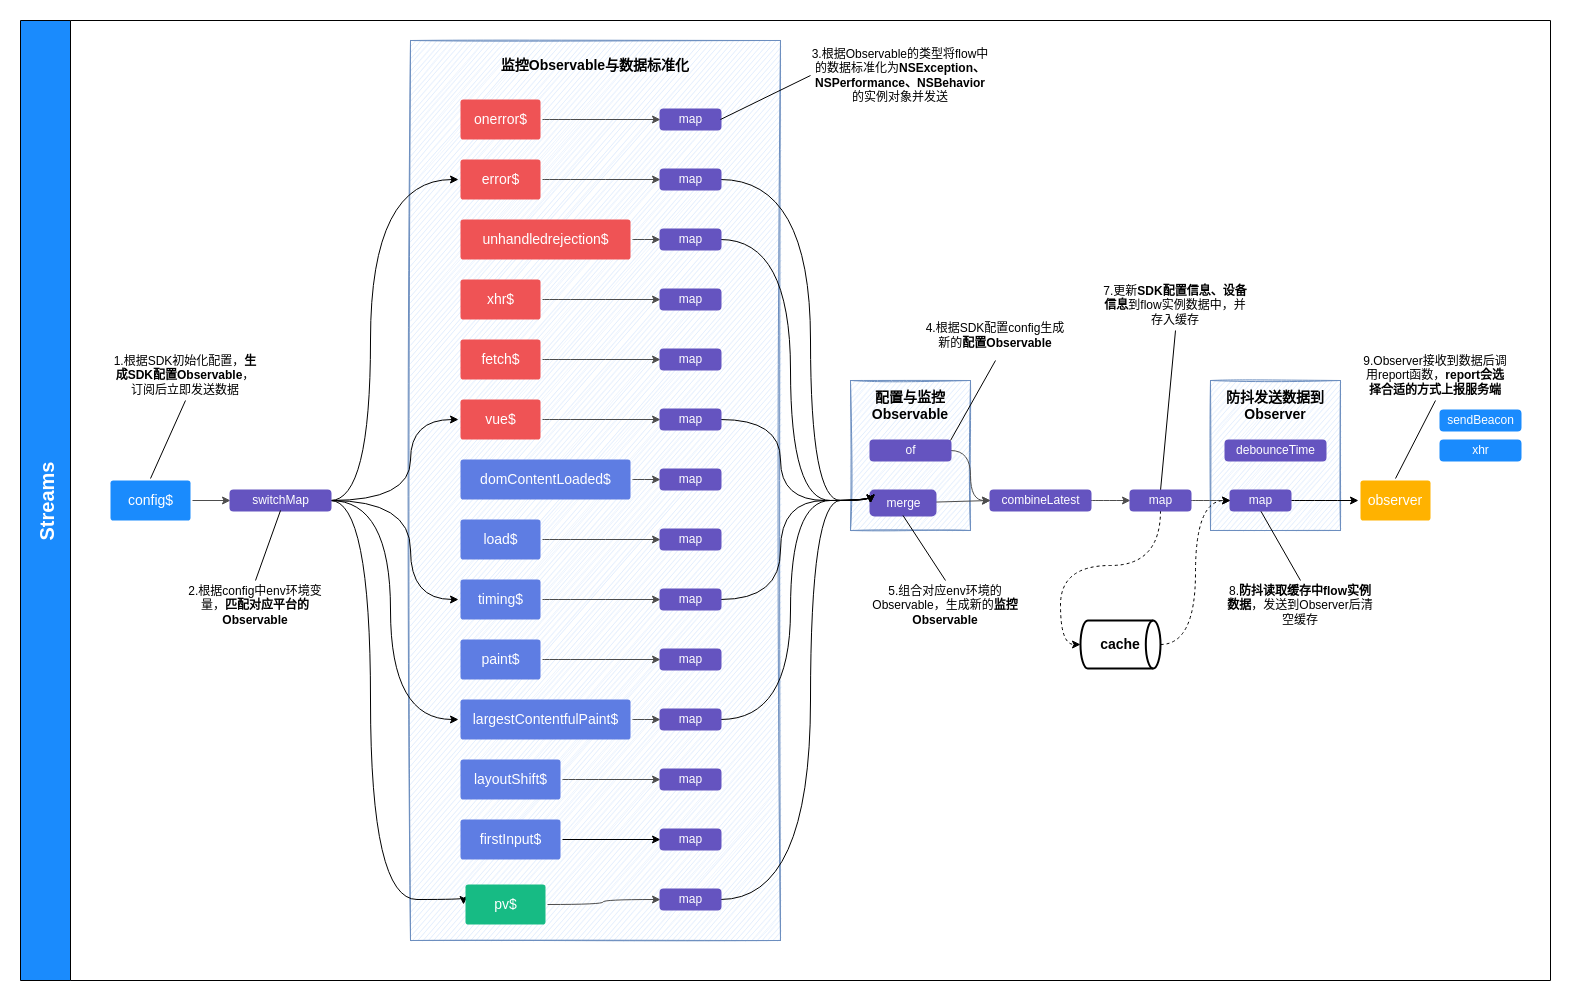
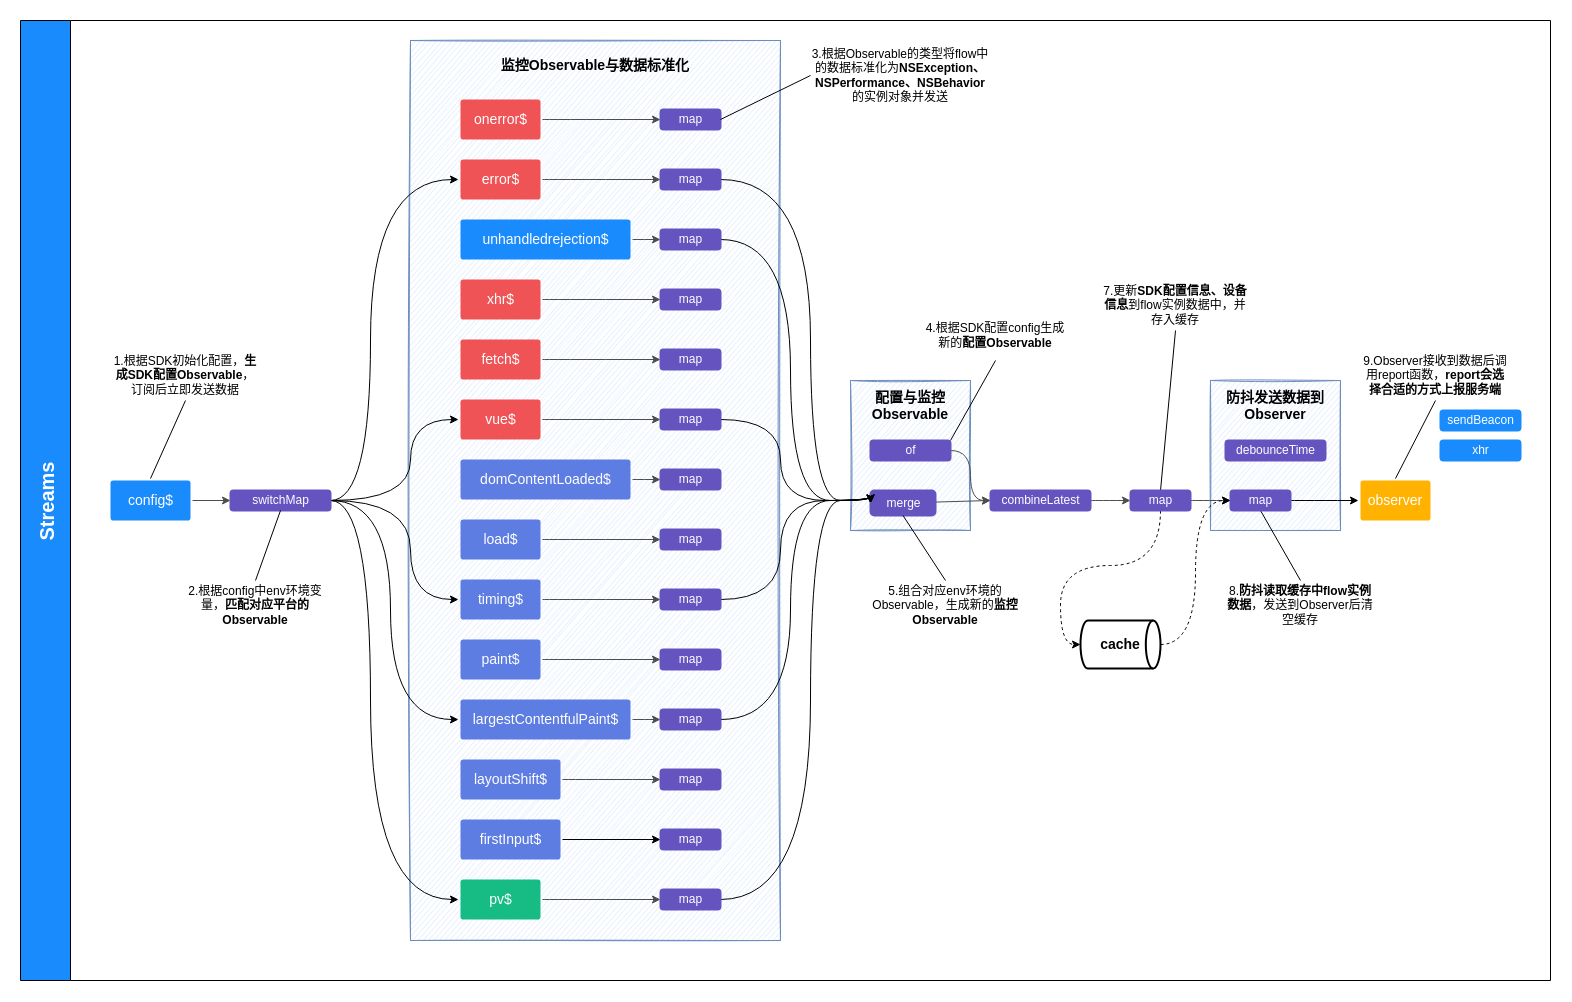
- <mxCell id="19" value="&lt;div style=&quot;font-size: 14px&quot;&gt;&lt;/div&gt;&lt;font style=&quot;font-size: 14px&quot;&gt;unhandledrejection$&lt;br style=&quot;font-size: 14px&quot;&gt;&lt;/font&gt;" style="rounded=1;html=1;shadow=0;labelBackgroundColor=none;strokeColor=none;strokeWidth=3;fillColor=#EF5355;fontFamily=Helvetica;fontSize=14;fontColor=#FFFFFF;align=center;spacing=0;fontStyle=0;arcSize=7;perimeterSpacing=2;verticalAlign=middle;horizontal=1;glass=0;sketch=0;spacingLeft=0;" parent="2" vertex="1"><mxGeometry x="440" y="199" width="170" height="40" as="geometry" /></mxCell>
+ <mxCell id="19" value="&lt;div style=&quot;font-size: 14px&quot;&gt;&lt;/div&gt;&lt;font style=&quot;font-size: 14px&quot;&gt;unhandledrejection$&lt;br style=&quot;font-size: 14px&quot;&gt;&lt;/font&gt;" style="rounded=1;html=1;shadow=0;labelBackgroundColor=none;strokeColor=none;strokeWidth=3;fillColor=#1a8bfd;fontFamily=Helvetica;fontSize=14;fontColor=#FFFFFF;align=center;spacing=0;fontStyle=0;arcSize=7;perimeterSpacing=2;verticalAlign=middle;horizontal=1;glass=0;sketch=0;spacingLeft=0;" parent="2" vertex="1"><mxGeometry x="440" y="199" width="170" height="40" as="geometry" /></mxCell>
- <mxCell id="73" value="&lt;div style=&quot;font-size: 14px&quot;&gt;&lt;/div&gt;&lt;font style=&quot;font-size: 14px&quot;&gt;pv$&lt;br style=&quot;font-size: 14px&quot;&gt;&lt;/font&gt;" style="rounded=1;html=1;shadow=0;labelBackgroundColor=none;strokeColor=none;strokeWidth=3;fillColor=#17BB84;fontFamily=Helvetica;fontSize=14;fontColor=#FFFFFF;align=center;spacing=0;fontStyle=0;arcSize=7;perimeterSpacing=2;verticalAlign=middle;horizontal=1;glass=0;sketch=0;spacingLeft=0;" parent="2" vertex="1"><mxGeometry x="445" y="864" width="80" height="40" as="geometry" /></mxCell>
+ <mxCell id="73" value="&lt;div style=&quot;font-size: 14px&quot;&gt;&lt;/div&gt;&lt;font style=&quot;font-size: 14px&quot;&gt;pv$&lt;br style=&quot;font-size: 14px&quot;&gt;&lt;/font&gt;" style="rounded=1;html=1;shadow=0;labelBackgroundColor=none;strokeColor=none;strokeWidth=3;fillColor=#17BB84;fontFamily=Helvetica;fontSize=14;fontColor=#FFFFFF;align=center;spacing=0;fontStyle=0;arcSize=7;perimeterSpacing=2;verticalAlign=middle;horizontal=1;glass=0;sketch=0;spacingLeft=0;" parent="2" vertex="1"><mxGeometry x="440" y="859" width="80" height="40" as="geometry" /></mxCell>
